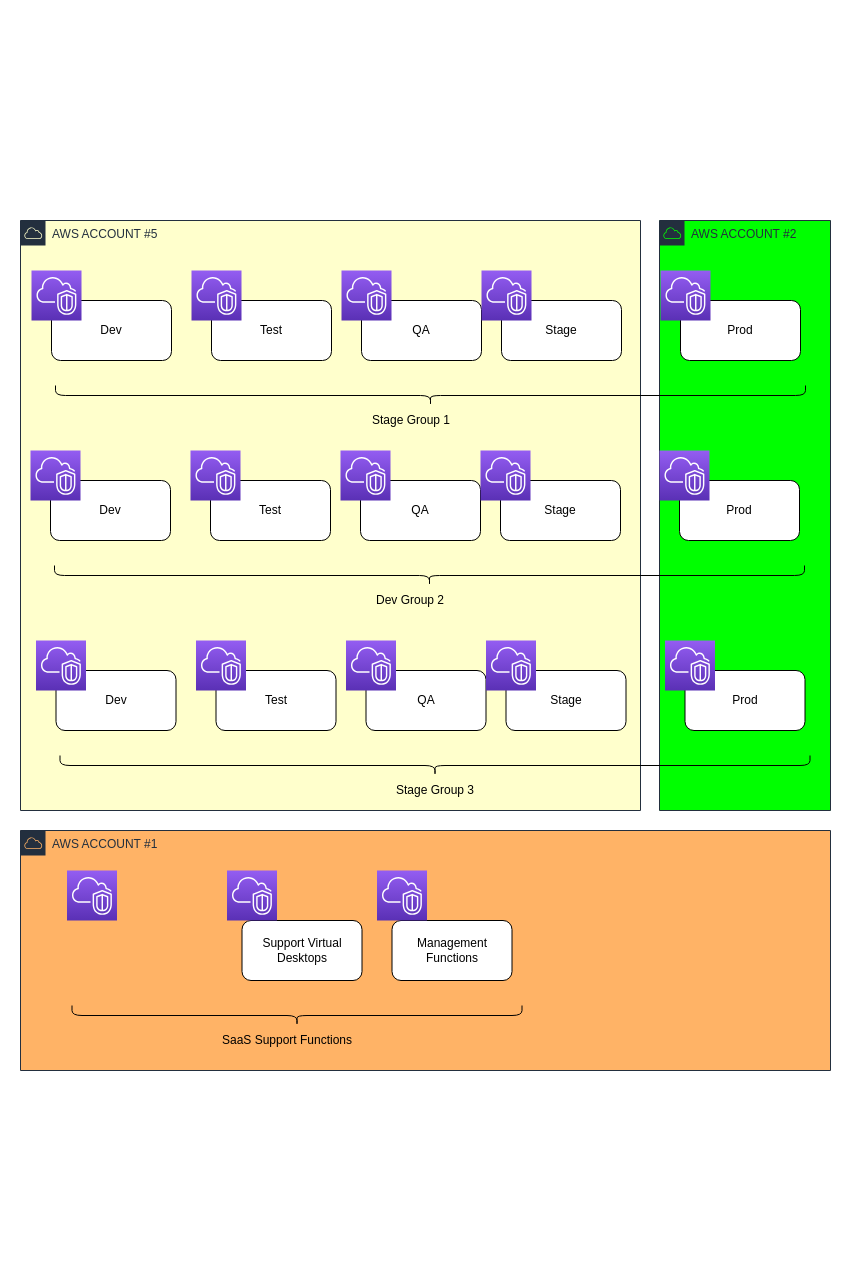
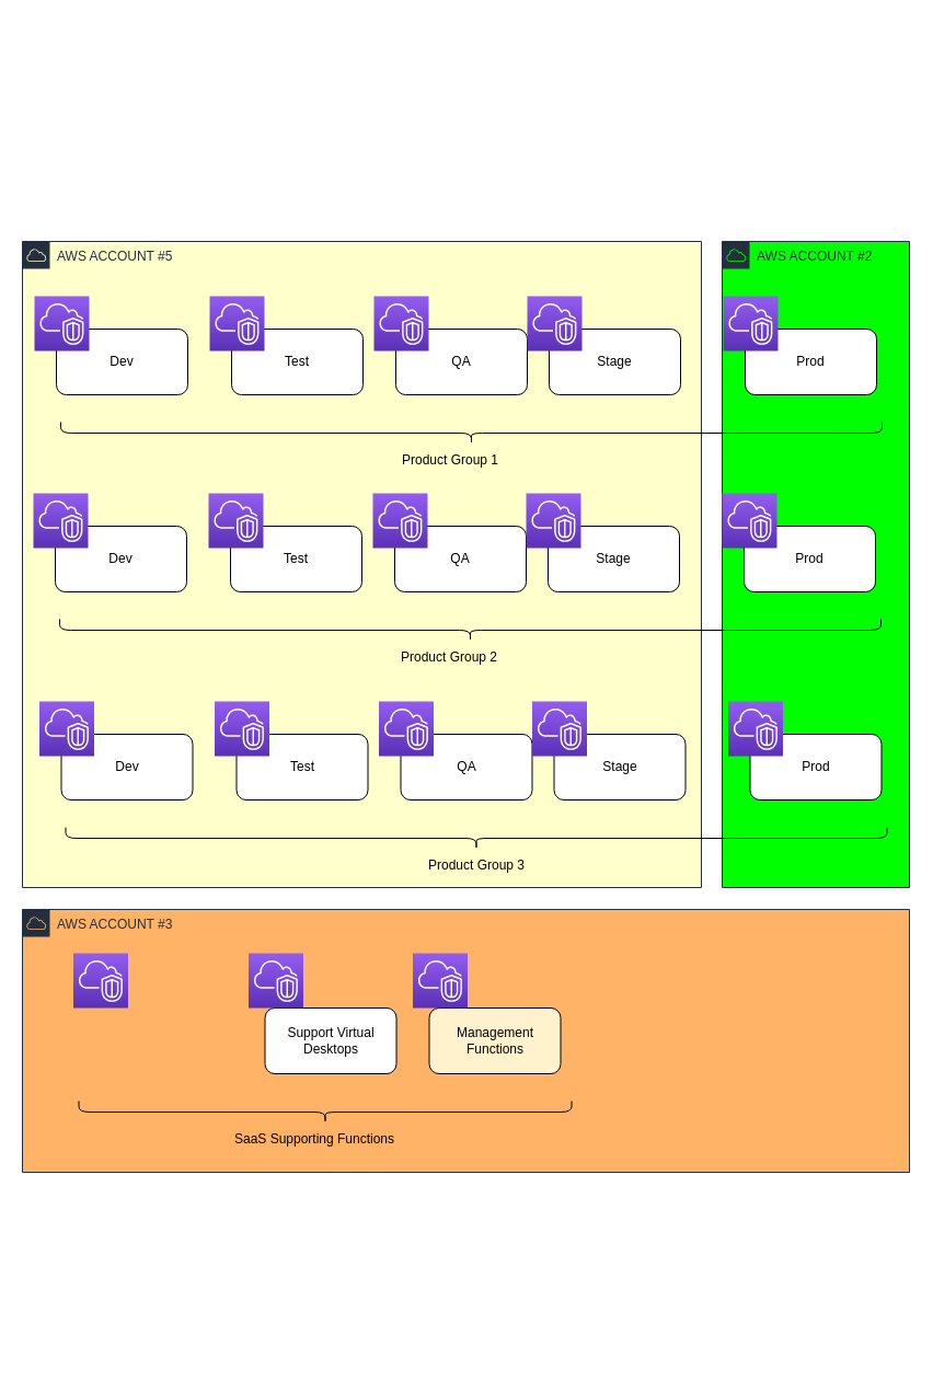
- <mxCell id="16" value="Stage Group 1" style="text;html=1;strokeColor=none;fillColor=none;align=center;verticalAlign=middle;whiteSpace=wrap;rounded=0;" vertex="1" parent="1"><mxGeometry x="361" y="410" width="100" height="20" as="geometry" /></mxCell>
+ <mxCell id="16" value="Product Group 1" style="text;html=1;strokeColor=none;fillColor=none;align=center;verticalAlign=middle;whiteSpace=wrap;rounded=0;" vertex="1" parent="1"><mxGeometry x="361" y="410" width="100" height="20" as="geometry" /></mxCell>
- <mxCell id="28" value="Dev Group 2" style="text;html=1;strokeColor=none;fillColor=none;align=center;verticalAlign=middle;whiteSpace=wrap;rounded=0;" vertex="1" parent="1"><mxGeometry x="360" y="590" width="100" height="20" as="geometry" /></mxCell>
+ <mxCell id="28" value="Product Group 2" style="text;html=1;strokeColor=none;fillColor=none;align=center;verticalAlign=middle;whiteSpace=wrap;rounded=0;" vertex="1" parent="1"><mxGeometry x="360" y="590" width="100" height="20" as="geometry" /></mxCell>
- <mxCell id="40" value="Stage Group 3" style="text;html=1;strokeColor=none;fillColor=none;align=center;verticalAlign=middle;whiteSpace=wrap;rounded=0;" vertex="1" parent="1"><mxGeometry x="384.5" y="780" width="100" height="20" as="geometry" /></mxCell>
+ <mxCell id="40" value="Product Group 3" style="text;html=1;strokeColor=none;fillColor=none;align=center;verticalAlign=middle;whiteSpace=wrap;rounded=0;" vertex="1" parent="1"><mxGeometry x="384.5" y="780" width="100" height="20" as="geometry" /></mxCell>
- <mxCell id="2" value="AWS ACCOUNT #1" style="points=[[0,0],[0.25,0],[0.5,0],[0.75,0],[1,0],[1,0.25],[1,0.5],[1,0.75],[1,1],[0.75,1],[0.5,1],[0.25,1],[0,1],[0,0.75],[0,0.5],[0,0.25]];outlineConnect=0;gradientColor=none;html=1;whiteSpace=wrap;fontSize=12;fontStyle=0;shape=mxgraph.aws4.group;grIcon=mxgraph.aws4.group_aws_cloud;strokeColor=#232F3E;fillColor=#FFB366;verticalAlign=top;align=left;spacingLeft=30;fontColor=#232F3E;dashed=0;" vertex="1" parent="1"><mxGeometry x="20" y="830" width="810" height="240" as="geometry" /></mxCell>
+ <mxCell id="2" value="AWS ACCOUNT #3" style="points=[[0,0],[0.25,0],[0.5,0],[0.75,0],[1,0],[1,0.25],[1,0.5],[1,0.75],[1,1],[0.75,1],[0.5,1],[0.25,1],[0,1],[0,0.75],[0,0.5],[0,0.25]];outlineConnect=0;gradientColor=none;html=1;whiteSpace=wrap;fontSize=12;fontStyle=0;shape=mxgraph.aws4.group;grIcon=mxgraph.aws4.group_aws_cloud;strokeColor=#232F3E;fillColor=#FFB366;verticalAlign=top;align=left;spacingLeft=30;fontColor=#232F3E;dashed=0;" vertex="1" parent="1"><mxGeometry x="20" y="830" width="810" height="240" as="geometry" /></mxCell>
- <mxCell id="44" value="Management Functions" style="rounded=1;whiteSpace=wrap;html=1;" vertex="1" parent="1"><mxGeometry x="391.5" y="920" width="120" height="60" as="geometry" /></mxCell>
+ <mxCell id="44" value="Management Functions" style="rounded=1;whiteSpace=wrap;html=1;fillColor=#fff2cc;" vertex="1" parent="1"><mxGeometry x="391.5" y="920" width="120" height="60" as="geometry" /></mxCell>
- <mxCell id="47" value="SaaS Support Functions" style="text;html=1;strokeColor=none;fillColor=none;align=center;verticalAlign=middle;whiteSpace=wrap;rounded=0;" vertex="1" parent="1"><mxGeometry x="201.5" y="1030" width="170" height="20" as="geometry" /></mxCell>
+ <mxCell id="47" value="SaaS Supporting Functions" style="text;html=1;strokeColor=none;fillColor=none;align=center;verticalAlign=middle;whiteSpace=wrap;rounded=0;" vertex="1" parent="1"><mxGeometry x="201.5" y="1030" width="170" height="20" as="geometry" /></mxCell>
